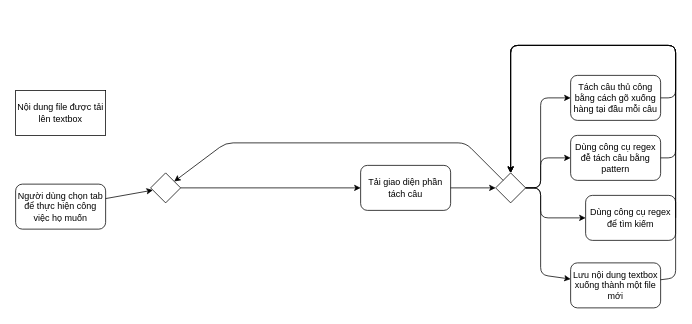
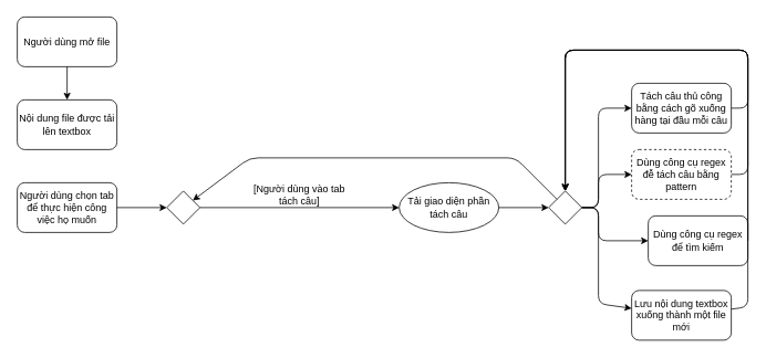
+ <mxCell id="2" value="Người dùng mở file" style="rounded=1;whiteSpace=wrap;html=1;" vertex="1" parent="1"><mxGeometry x="20" y="20" width="120" height="60" as="geometry" /></mxCell>
+ <mxCell id="9" value="" style="endArrow=classic;html=1;" edge="1" parent="1" source="2" target="3"><mxGeometry width="50" height="50" relative="1" as="geometry"><mxPoint x="390" y="100" as="sourcePoint" /><mxPoint x="440" y="50" as="targetPoint" /></mxGeometry></mxCell>
- <mxCell id="3" value="Nội dung file được tải lên textbox" style="whiteSpace=wrap;html=1;rounded=0;" vertex="1" parent="1"><mxGeometry x="20" y="120" width="120" height="60" as="geometry" /></mxCell>
+ <mxCell id="3" value="Nội dung file được tải lên textbox" style="rounded=1;whiteSpace=wrap;html=1;" vertex="1" parent="1"><mxGeometry x="20" y="120" width="120" height="60" as="geometry" /></mxCell>
- <mxCell id="6" value="Dùng công cụ regex đễ tách câu bằng pattern" style="rounded=1;whiteSpace=wrap;html=1;" vertex="1" parent="1"><mxGeometry x="760" y="180" width="120" height="60" as="geometry" /></mxCell>
+ <mxCell id="6" value="Dùng công cụ regex đễ tách câu bằng pattern" style="rounded=1;whiteSpace=wrap;html=1;dashed=1;" vertex="1" parent="1"><mxGeometry x="760" y="180" width="120" height="60" as="geometry" /></mxCell>
+ <mxCell id="21" value="[Người dùng vào tab tách câu]" style="text;html=1;strokeColor=none;fillColor=none;align=center;verticalAlign=middle;whiteSpace=wrap;rounded=0;" vertex="1" parent="1"><mxGeometry x="300" y="220" width="120" height="30" as="geometry" /></mxCell>
- <mxCell id="22" value="Tải giao diện phần tách câu" style="rounded=1;whiteSpace=wrap;html=1;" vertex="1" parent="1"><mxGeometry x="480" y="220" width="120" height="60" as="geometry" /></mxCell>
+ <mxCell id="22" value="Tải giao diện phần tách câu" style="ellipse;whiteSpace=wrap;html=1;" vertex="1" parent="1"><mxGeometry x="480" y="220" width="120" height="60" as="geometry" /></mxCell>
- <mxCell id="17" value="Người dùng chọn tab để thực hiện công việc họ muốn" style="rounded=1;whiteSpace=wrap;html=1;" vertex="1" parent="1"><mxGeometry x="20" y="245" width="120" height="60" as="geometry" /></mxCell>
+ <mxCell id="17" value="Người dùng chọn tab để thực hiện công việc họ muốn" style="rounded=1;whiteSpace=wrap;html=1;" vertex="1" parent="1"><mxGeometry x="20" y="220" width="120" height="60" as="geometry" /></mxCell>
